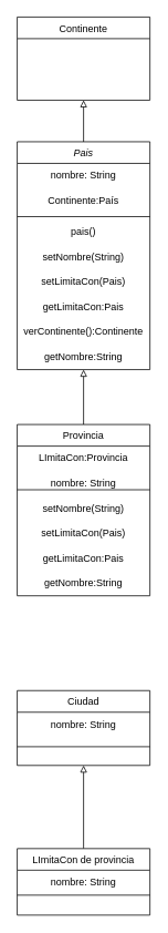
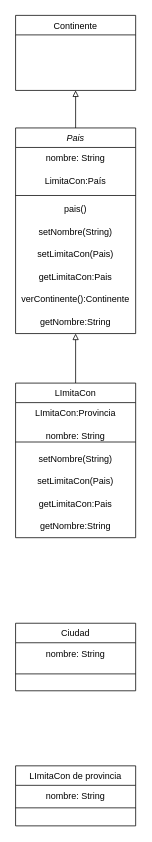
- <mxCell id="5" value="Continente:País" style="text;html=1;strokeColor=none;fillColor=none;align=center;verticalAlign=middle;whiteSpace=wrap;rounded=0;" vertex="1" parent="3"><mxGeometry y="56" width="160" height="30" as="geometry" /></mxCell>
+ <mxCell id="5" value="LimitaCon:País" style="text;html=1;strokeColor=none;fillColor=none;align=center;verticalAlign=middle;whiteSpace=wrap;rounded=0;" vertex="1" parent="3"><mxGeometry y="56" width="160" height="30" as="geometry" /></mxCell>
- <mxCell id="14" value="Provincia" style="swimlane;fontStyle=0;align=center;verticalAlign=top;childLayout=stackLayout;horizontal=1;startSize=26;horizontalStack=0;resizeParent=1;resizeLast=0;collapsible=1;marginBottom=0;rounded=0;shadow=0;strokeWidth=1;" parent="1" vertex="1"><mxGeometry x="20" y="510" width="160" height="206" as="geometry"><mxRectangle x="550" y="140" width="160" height="26" as="alternateBounds" /></mxGeometry></mxCell>
+ <mxCell id="14" value="LImitaCon" style="swimlane;fontStyle=0;align=center;verticalAlign=top;childLayout=stackLayout;horizontal=1;startSize=26;horizontalStack=0;resizeParent=1;resizeLast=0;collapsible=1;marginBottom=0;rounded=0;shadow=0;strokeWidth=1;" parent="1" vertex="1"><mxGeometry x="20" y="510" width="160" height="206" as="geometry"><mxRectangle x="550" y="140" width="160" height="26" as="alternateBounds" /></mxGeometry></mxCell>
- <mxCell id="25" style="edgeStyle=orthogonalEdgeStyle;rounded=0;orthogonalLoop=1;jettySize=auto;html=1;entryX=0.5;entryY=1;entryDx=0;entryDy=0;endArrow=block;endFill=0;" edge="1" parent="1" source="26" target="23"><mxGeometry relative="1" as="geometry" /></mxCell>
